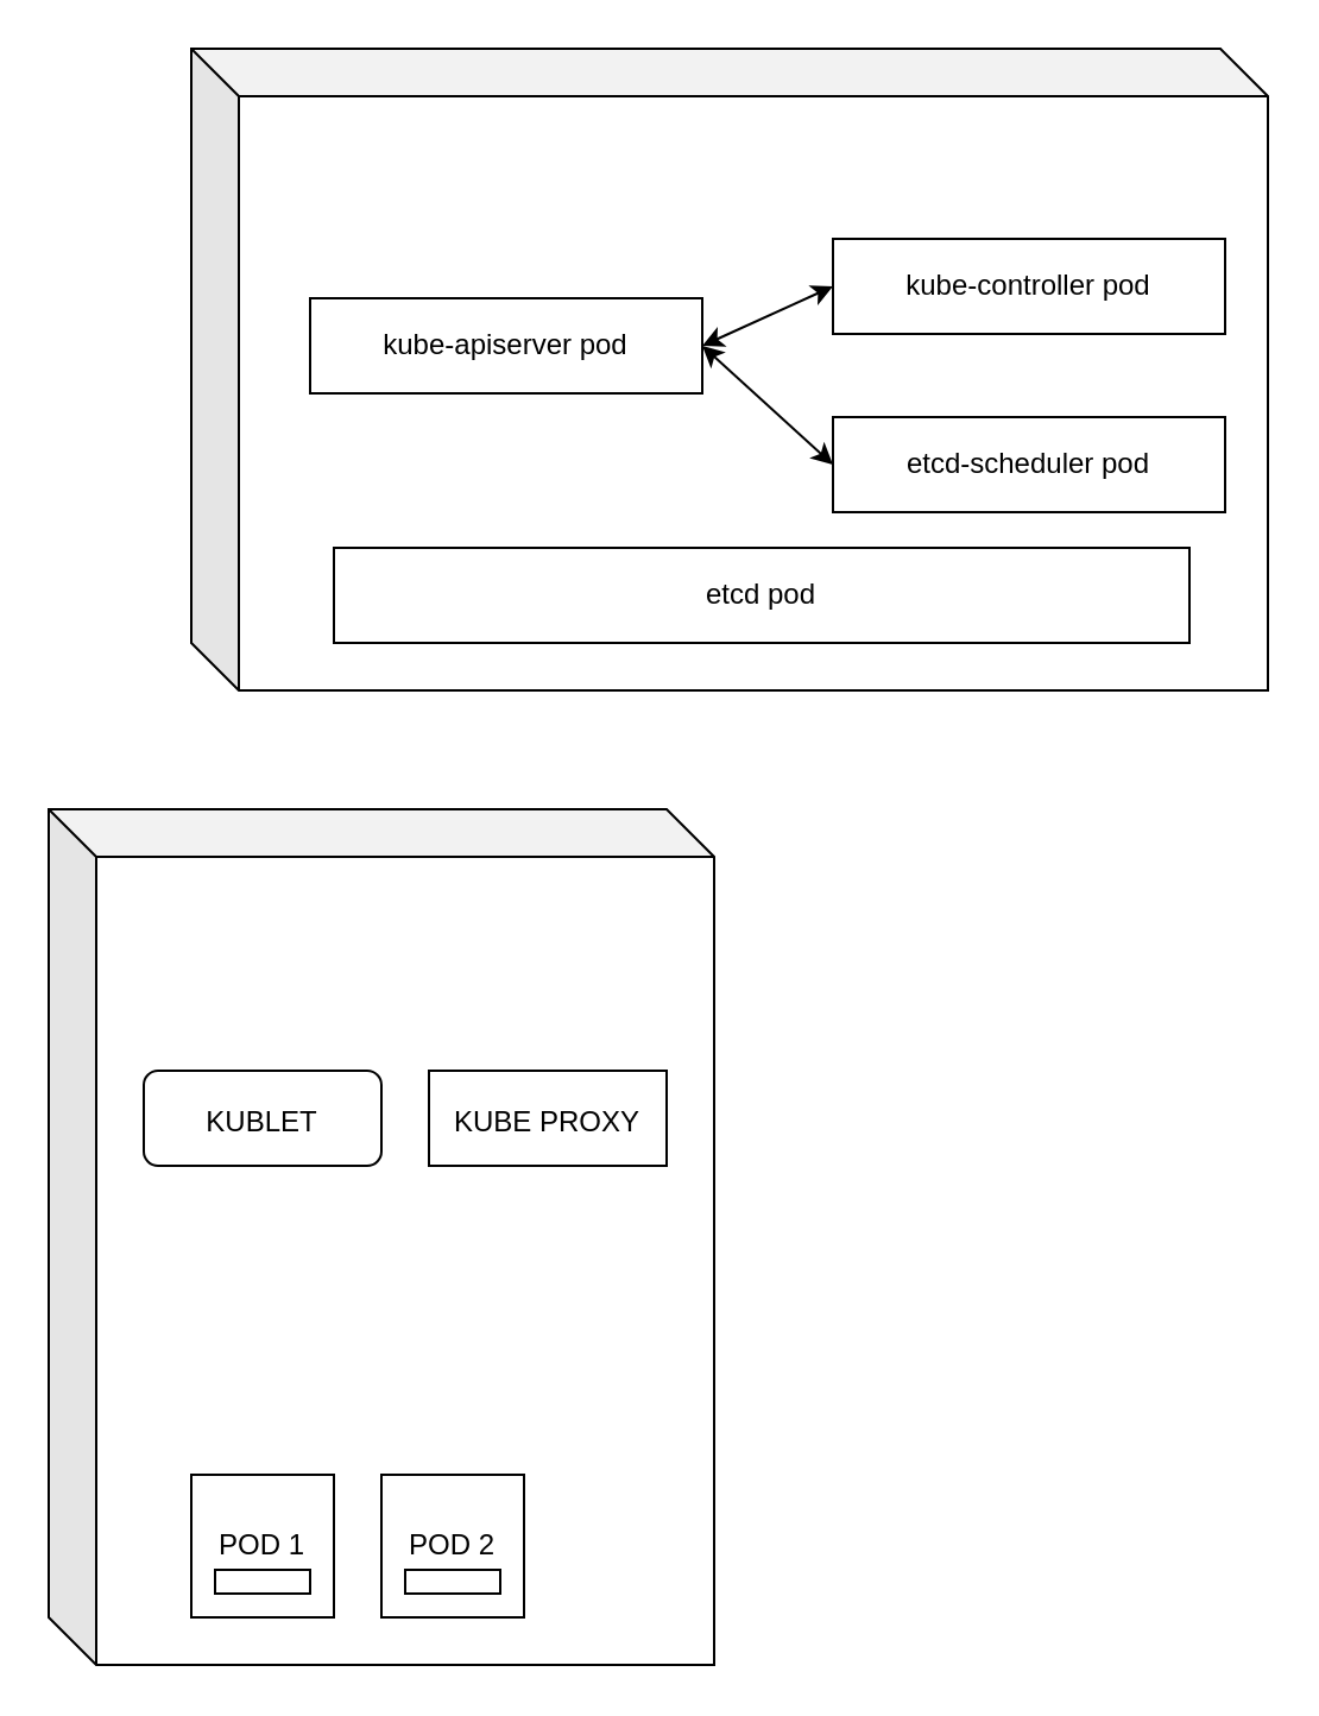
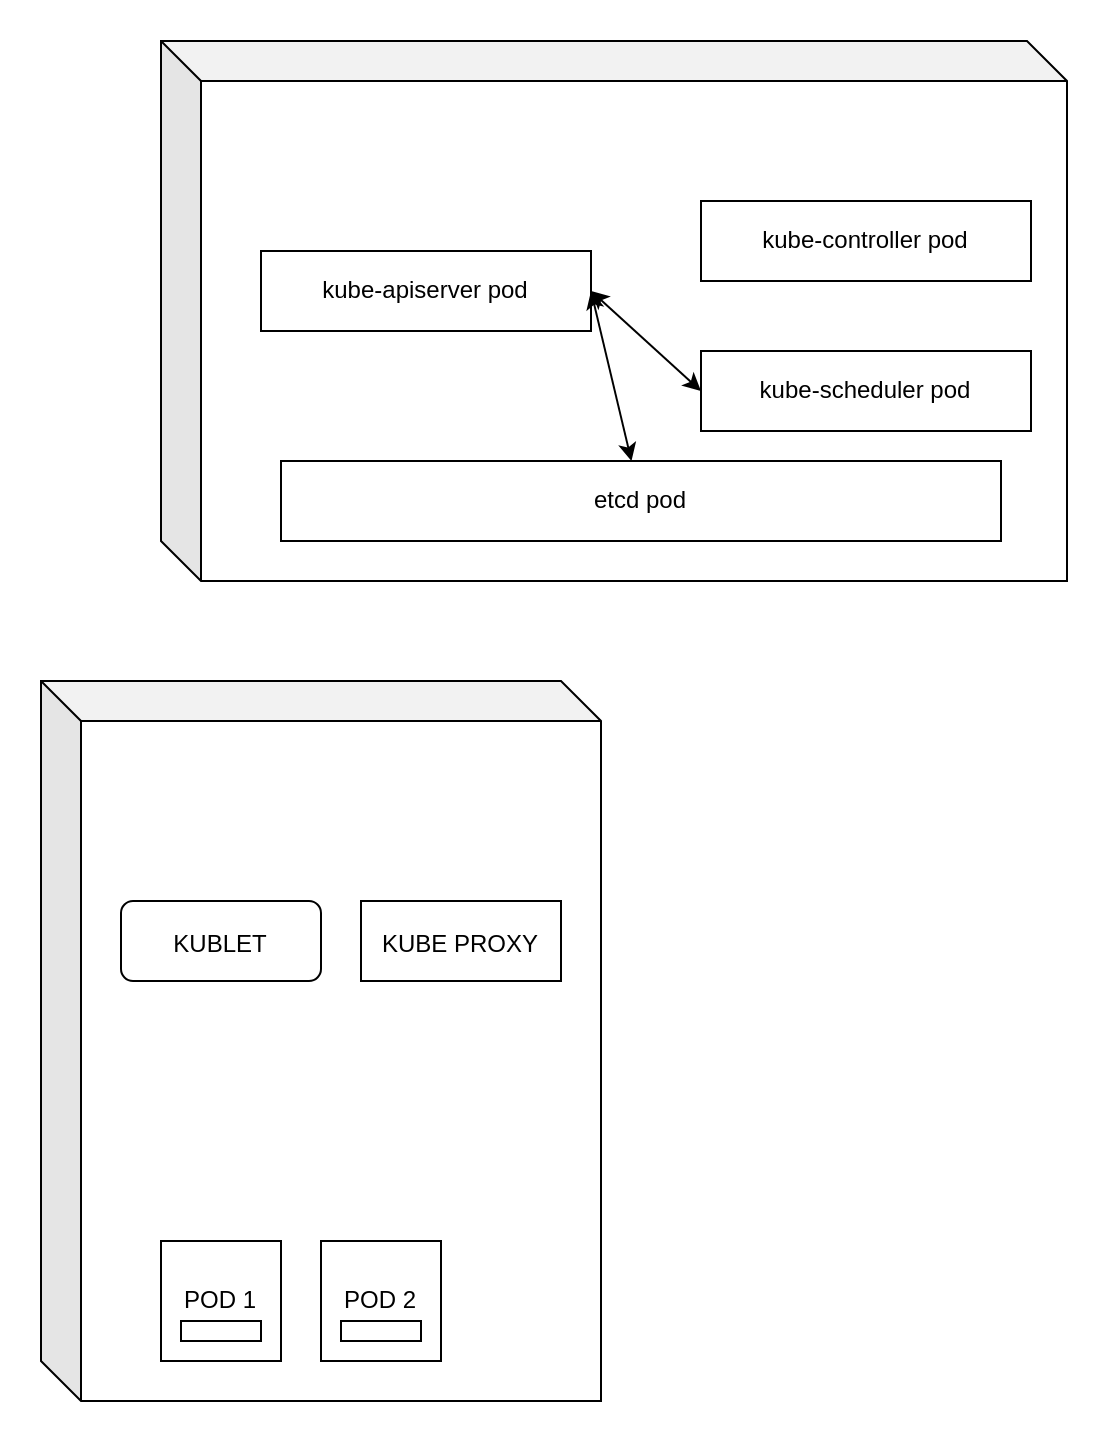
- <mxCell id="16" value="" style="endArrow=classic;startArrow=classic;html=1;rounded=0;fontSize=12;entryX=0;entryY=0.5;entryDx=0;entryDy=0;exitX=1;exitY=0.5;exitDx=0;exitDy=0;" edge="1" parent="1" source="4" target="5"><mxGeometry width="50" height="50" relative="1" as="geometry"><mxPoint x="370" y="300" as="sourcePoint" /><mxPoint x="420" y="250" as="targetPoint" /></mxGeometry></mxCell>
+ <mxCell id="16" value="" style="endArrow=classic;startArrow=classic;html=1;rounded=0;fontSize=12;exitX=1;exitY=0.5;exitDx=0;exitDy=0;" edge="1" parent="1" source="4" target="7"><mxGeometry width="50" height="50" relative="1" as="geometry"><mxPoint x="370" y="300" as="sourcePoint" /><mxPoint x="420" y="250" as="targetPoint" /></mxGeometry></mxCell>
- <mxCell id="6" value="etcd-scheduler pod" style="rounded=0;whiteSpace=wrap;html=1;" vertex="1" parent="1"><mxGeometry x="350" y="175" width="165" height="40" as="geometry" /></mxCell>
+ <mxCell id="6" value="kube-scheduler pod" style="rounded=0;whiteSpace=wrap;html=1;" vertex="1" parent="1"><mxGeometry x="350" y="175" width="165" height="40" as="geometry" /></mxCell>
